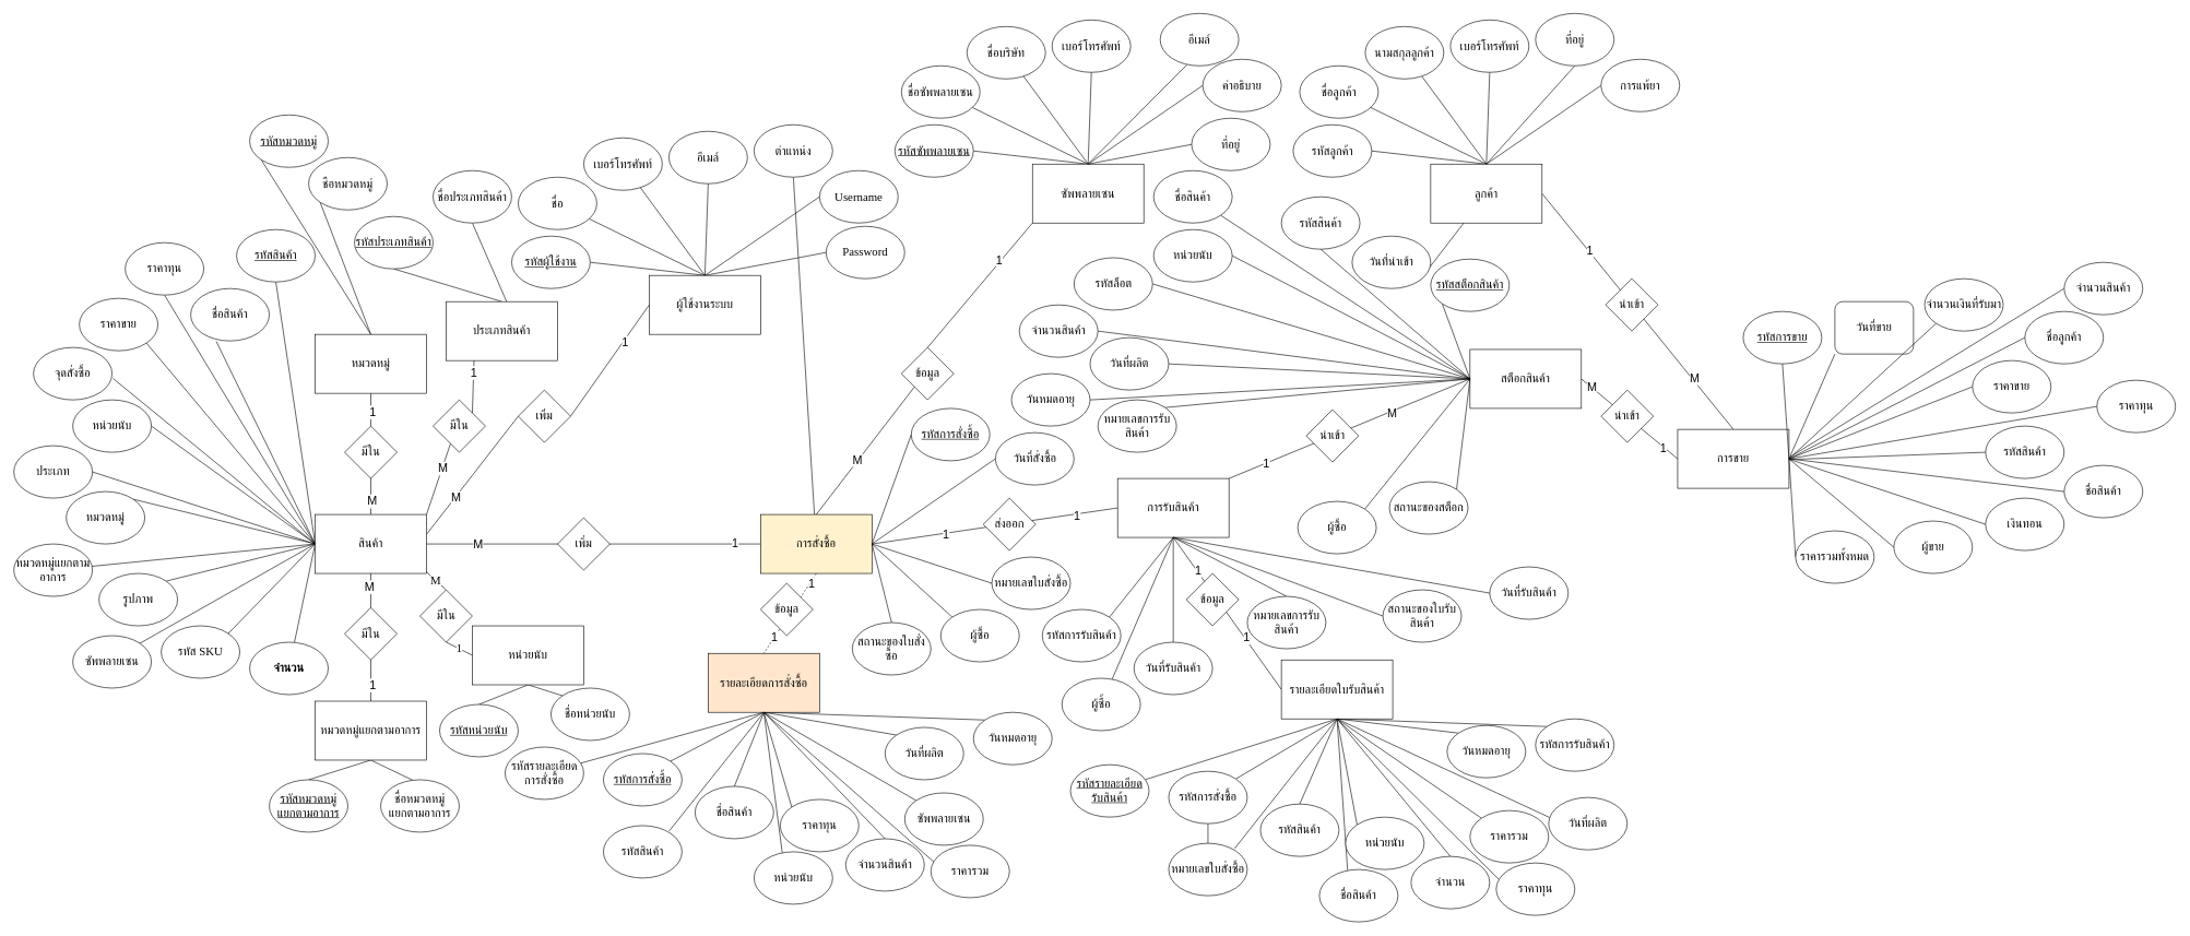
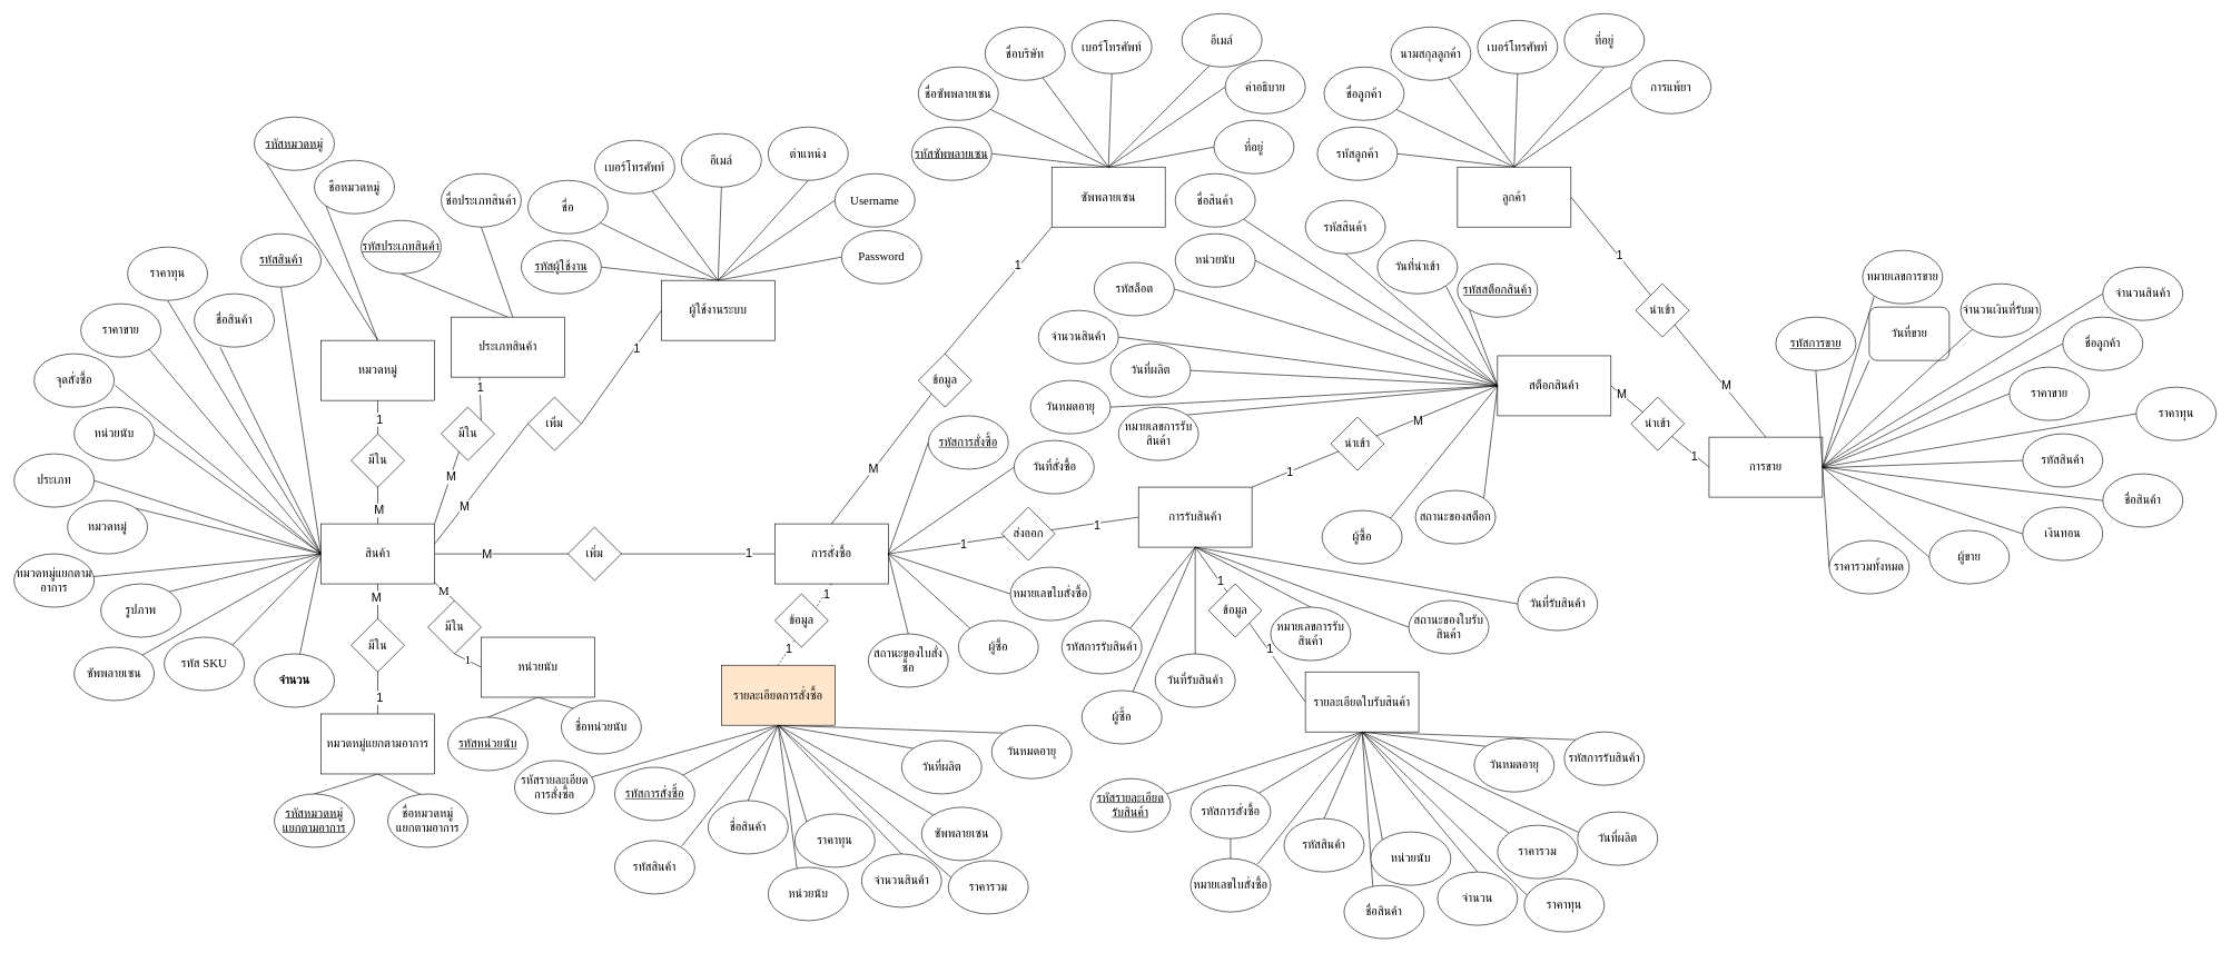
- <mxCell id="247" style="edgeStyle=none;rounded=0;orthogonalLoop=1;jettySize=auto;html=1;exitX=1;exitY=1;exitDx=0;exitDy=0;endArrow=none;endFill=0;fontSize=18;" parent="1" source="248" target="167" edge="1"><mxGeometry relative="1" as="geometry" /></mxCell>
+ <mxCell id="247" style="edgeStyle=none;rounded=0;orthogonalLoop=1;jettySize=auto;html=1;exitX=1;exitY=1;exitDx=0;exitDy=0;entryX=0;entryY=0.5;entryDx=0;entryDy=0;endArrow=none;endFill=0;fontSize=18;" parent="1" source="248" target="197" edge="1"><mxGeometry relative="1" as="geometry" /></mxCell>
+ <mxCell id="202" value="หมายเลขการขาย" style="ellipse;whiteSpace=wrap;html=1;fontFamily=Tahoma;fontSize=18;" parent="1" vertex="1"><mxGeometry x="2790" y="375" width="120" height="80" as="geometry" /></mxCell>
- <mxCell id="52" value="ประเภทสินค้า" style="rounded=0;whiteSpace=wrap;html=1;fontSize=18;fontFamily=Tahoma;" parent="1" vertex="1"><mxGeometry x="680" y="460" width="170" height="90" as="geometry" /></mxCell>
+ <mxCell id="52" value="ประเภทสินค้า" style="rounded=0;whiteSpace=wrap;html=1;fontSize=18;fontFamily=Tahoma;" parent="1" vertex="1"><mxGeometry x="675" y="475" width="170" height="90" as="geometry" /></mxCell>
- <mxCell id="9" style="edgeStyle=none;rounded=0;orthogonalLoop=1;jettySize=auto;html=1;exitX=0.5;exitY=1;exitDx=0;exitDy=0;fontFamily=Tahoma;fontSize=18;endArrow=none;endFill=0;" parent="1" source="10" target="84" edge="1"><mxGeometry relative="1" as="geometry" /></mxCell>
+ <mxCell id="9" style="edgeStyle=none;rounded=0;orthogonalLoop=1;jettySize=auto;html=1;exitX=0.5;exitY=1;exitDx=0;exitDy=0;fontFamily=Tahoma;fontSize=18;endArrow=none;endFill=0;entryX=0.5;entryY=0;entryDx=0;entryDy=0;" parent="1" source="10" target="8" edge="1"><mxGeometry relative="1" as="geometry" /></mxCell>
+ <mxCell id="201" style="edgeStyle=none;rounded=0;orthogonalLoop=1;jettySize=auto;html=1;exitX=0;exitY=1;exitDx=0;exitDy=0;entryX=1;entryY=0.5;entryDx=0;entryDy=0;fontFamily=Tahoma;fontSize=18;endArrow=none;endFill=0;" parent="1" source="202" target="198" edge="1"><mxGeometry relative="1" as="geometry" /></mxCell>
- <mxCell id="84" value="การสั่งซื้อ" style="rounded=0;whiteSpace=wrap;html=1;fontSize=18;fontFamily=Tahoma;fillColor=#fff2cc;" parent="1" vertex="1"><mxGeometry x="1160" y="785" width="170" height="90" as="geometry" /></mxCell>
+ <mxCell id="84" value="การสั่งซื้อ" style="rounded=0;whiteSpace=wrap;html=1;fontSize=18;fontFamily=Tahoma;" parent="1" vertex="1"><mxGeometry x="1160" y="785" width="170" height="90" as="geometry" /></mxCell>
